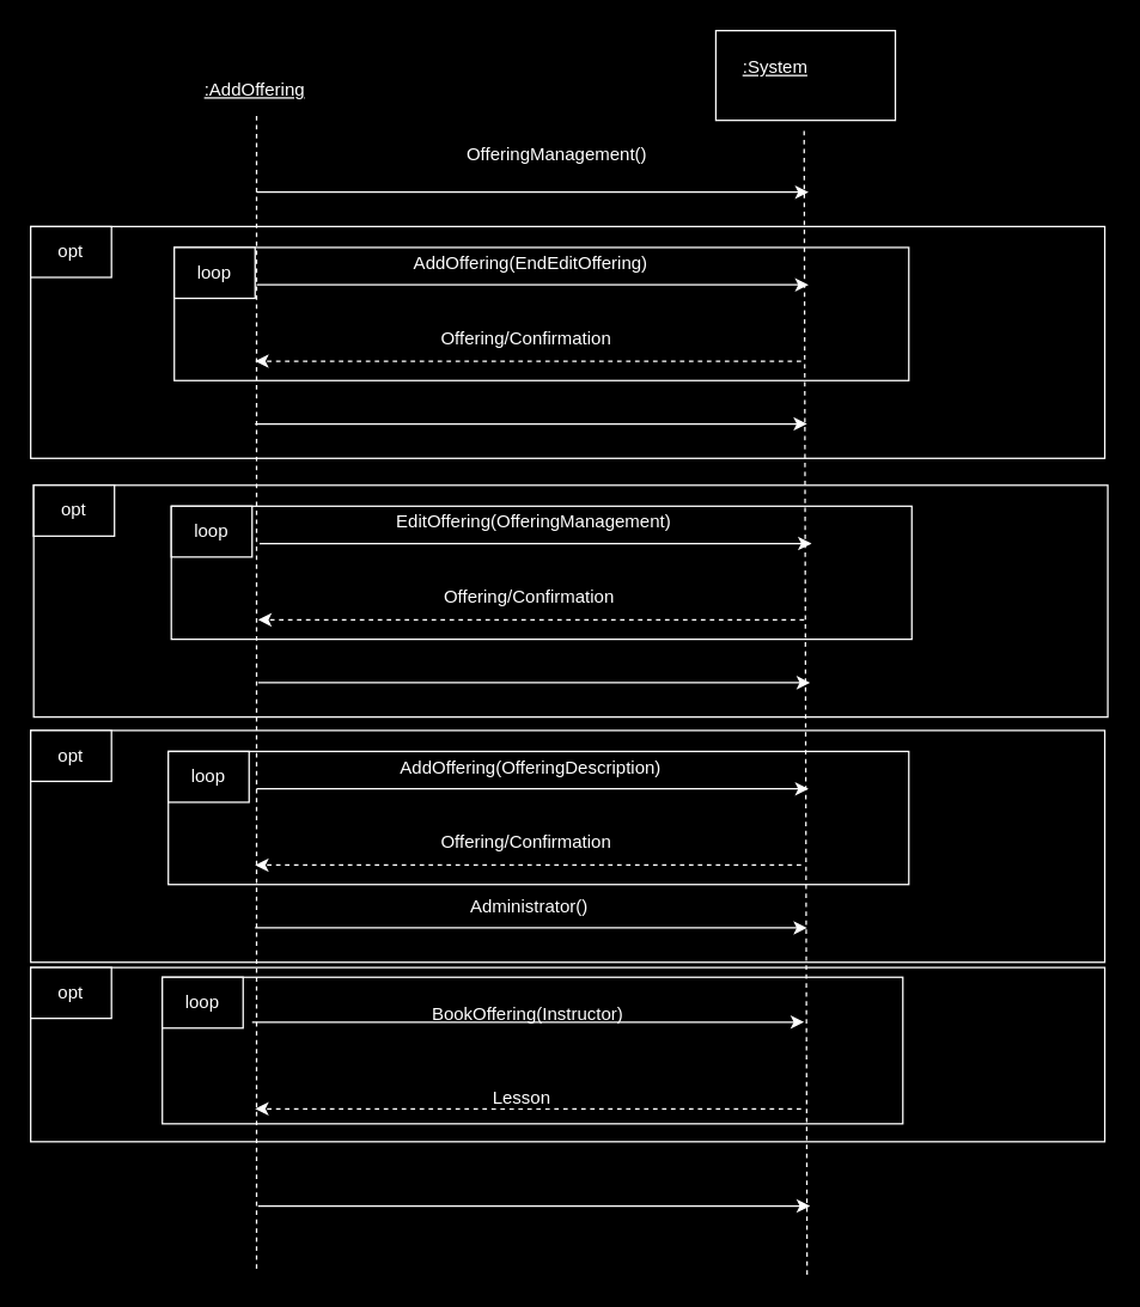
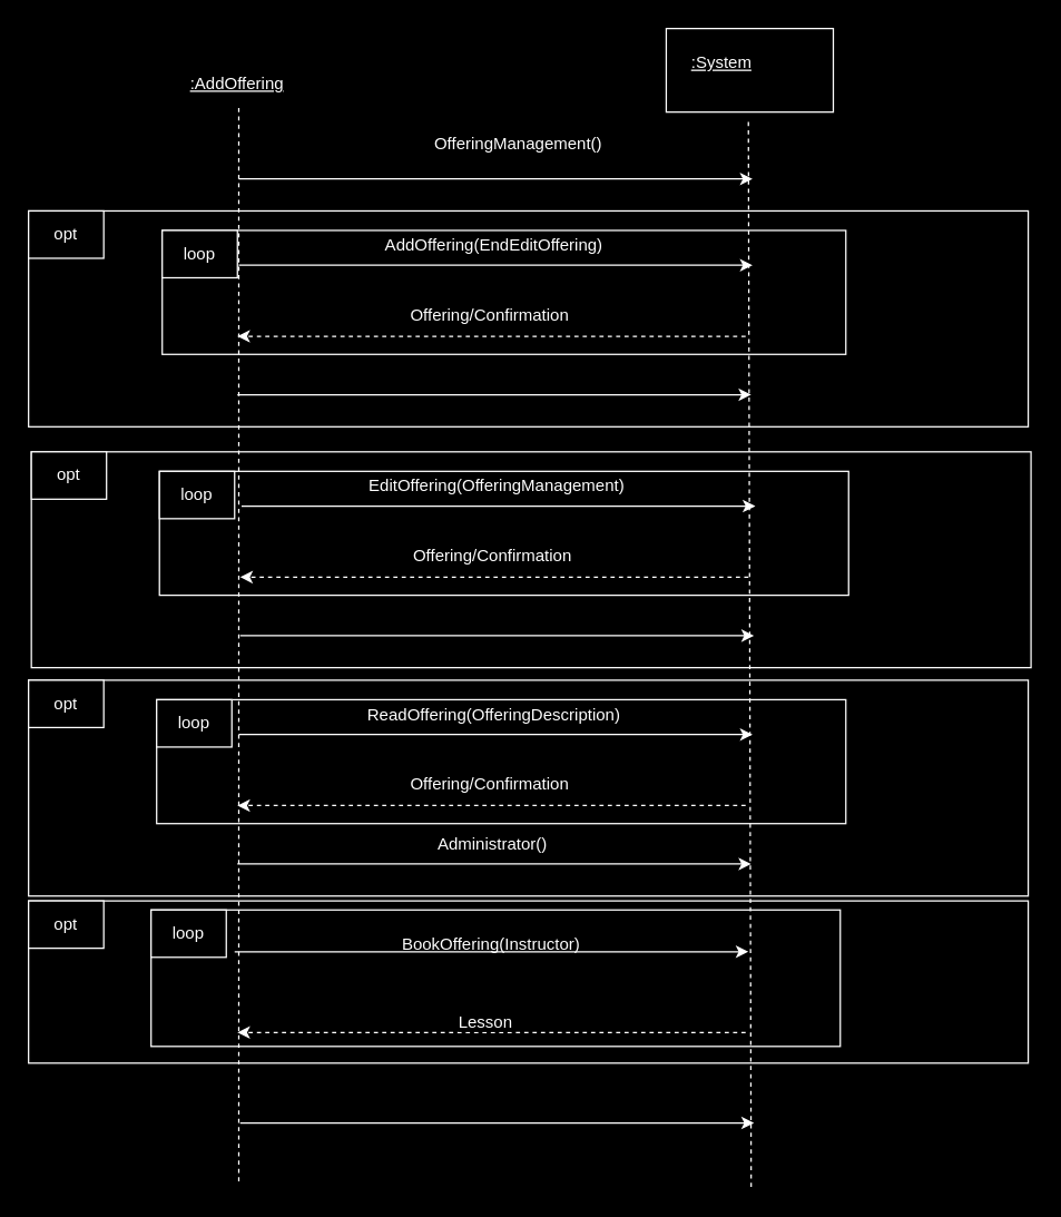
- <mxCell id="7" value="&lt;font color=&quot;#ffffff&quot;&gt;AddOffering(OfferingDescription)&lt;/font&gt;" style="text;html=1;align=center;verticalAlign=middle;whiteSpace=wrap;rounded=0;" parent="1" vertex="1"><mxGeometry x="233" y="498" width="243" height="30" as="geometry" /></mxCell>
+ <mxCell id="7" value="&lt;font color=&quot;#ffffff&quot;&gt;ReadOffering(OfferingDescription)&lt;/font&gt;" style="text;html=1;align=center;verticalAlign=middle;whiteSpace=wrap;rounded=0;" parent="1" vertex="1"><mxGeometry x="233" y="498" width="243" height="30" as="geometry" /></mxCell>
